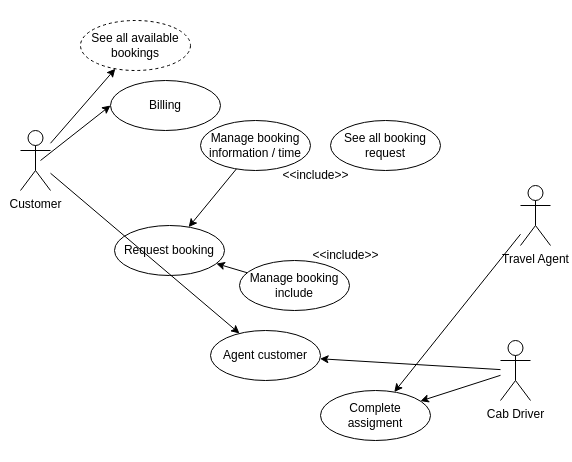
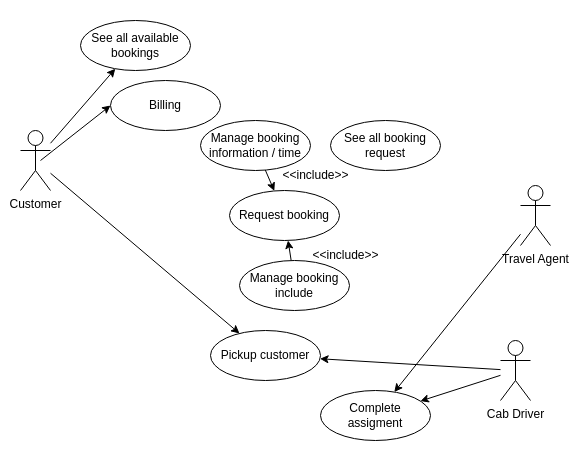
- <mxCell id="19" value="See all available bookings" style="ellipse;whiteSpace=wrap;html=1;dashed=1;" parent="1" vertex="1"><mxGeometry x="80" y="20" width="110" height="50" as="geometry" /></mxCell>
+ <mxCell id="19" value="See all available bookings" style="ellipse;whiteSpace=wrap;html=1;" parent="1" vertex="1"><mxGeometry x="80" y="20" width="110" height="50" as="geometry" /></mxCell>
- <mxCell id="5" value="Request booking" style="ellipse;whiteSpace=wrap;html=1;" parent="1" vertex="1"><mxGeometry x="114" y="225" width="110" height="50" as="geometry" /></mxCell>
+ <mxCell id="5" value="Request booking" style="ellipse;whiteSpace=wrap;html=1;" parent="1" vertex="1"><mxGeometry x="229" y="190" width="110" height="50" as="geometry" /></mxCell>
- <mxCell id="6" value="Agent customer" style="ellipse;whiteSpace=wrap;html=1;" parent="1" vertex="1"><mxGeometry x="210" y="330" width="110" height="50" as="geometry" /></mxCell>
+ <mxCell id="6" value="Pickup customer" style="ellipse;whiteSpace=wrap;html=1;" parent="1" vertex="1"><mxGeometry x="210" y="330" width="110" height="50" as="geometry" /></mxCell>
